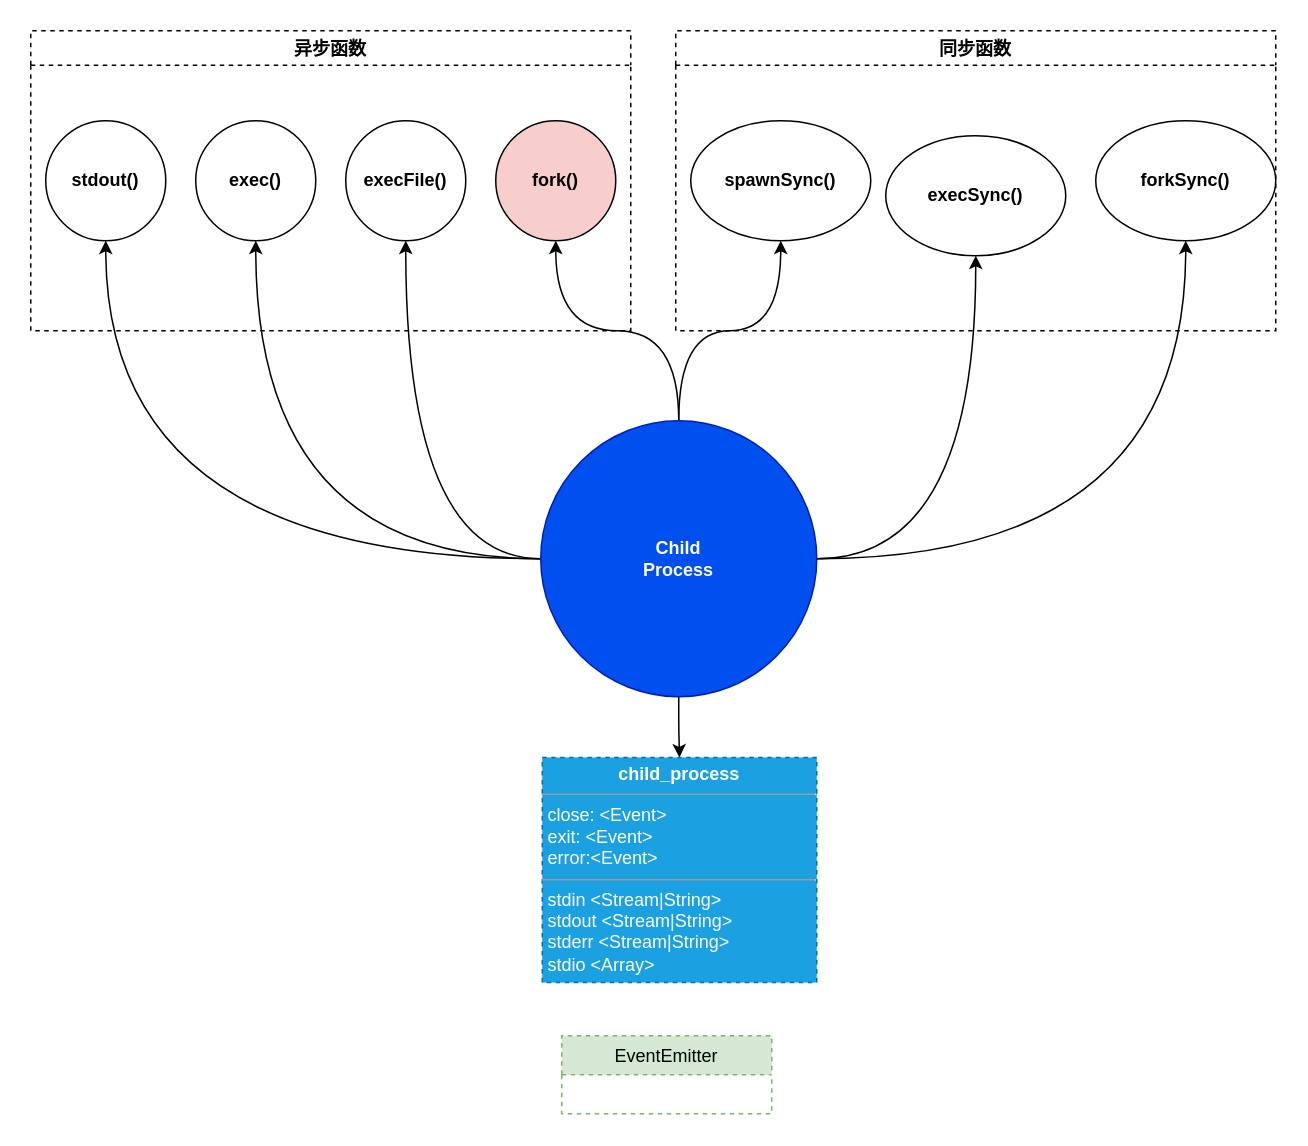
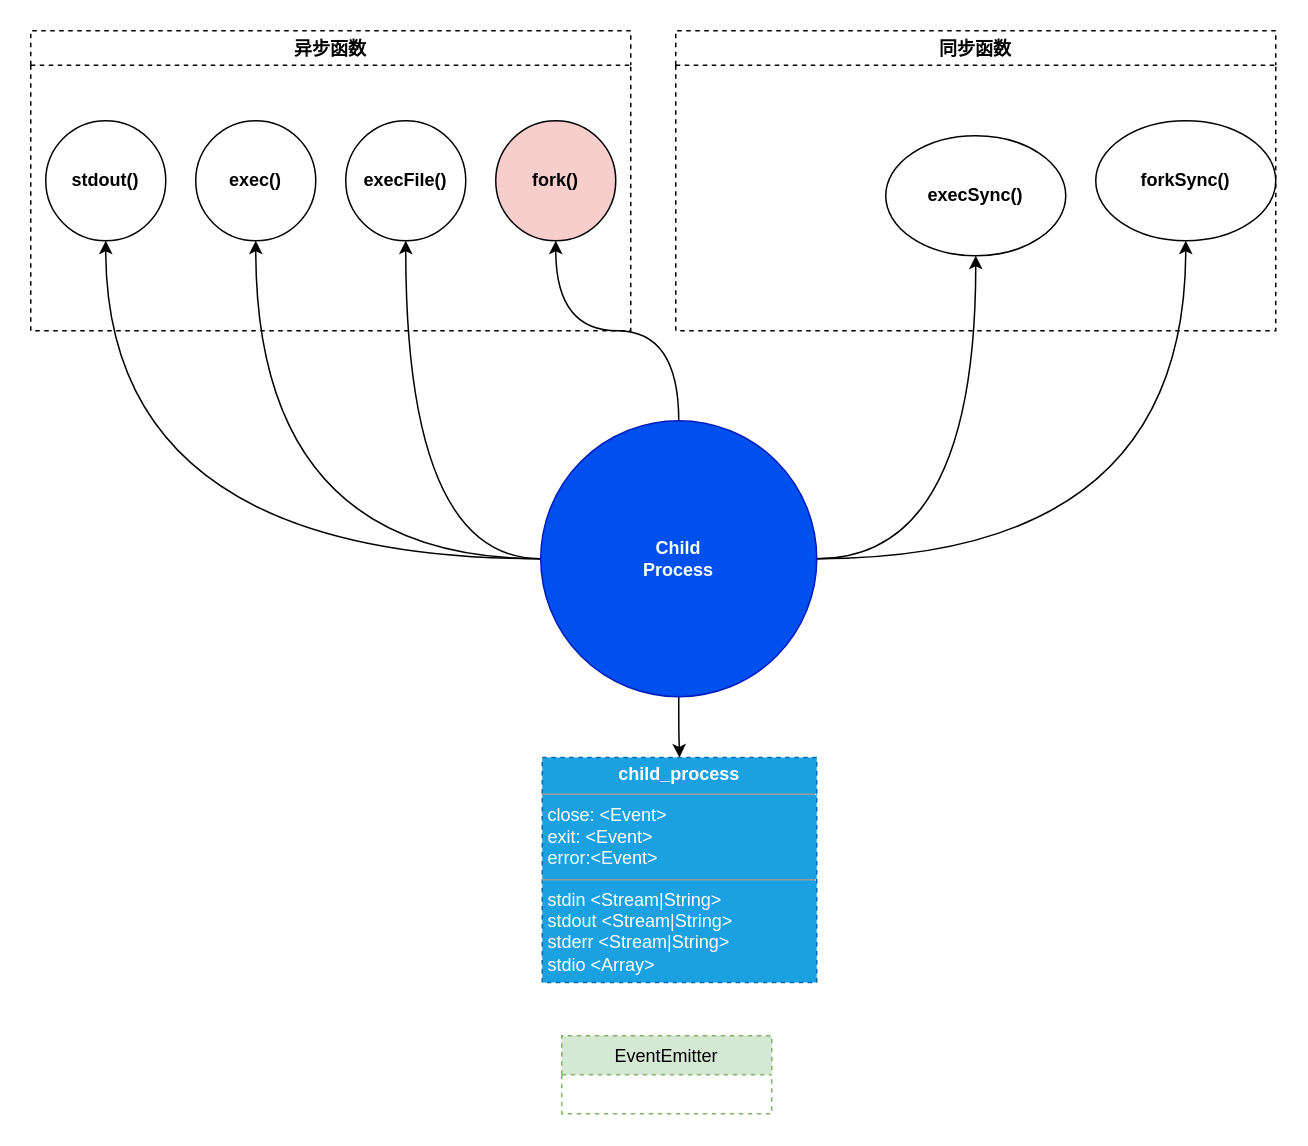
- <mxCell id="15" value="&lt;b&gt;spawnSync()&lt;/b&gt;" style="ellipse;whiteSpace=wrap;html=1;" vertex="1" parent="1"><mxGeometry x="460" y="80" width="120" height="80" as="geometry" /></mxCell>
- <mxCell id="2" style="edgeStyle=orthogonalEdgeStyle;rounded=0;jumpStyle=arc;orthogonalLoop=1;jettySize=auto;html=1;entryX=0.5;entryY=1;entryDx=0;entryDy=0;curved=1;" edge="1" parent="1" source="10" target="15"><mxGeometry relative="1" as="geometry" /></mxCell>
